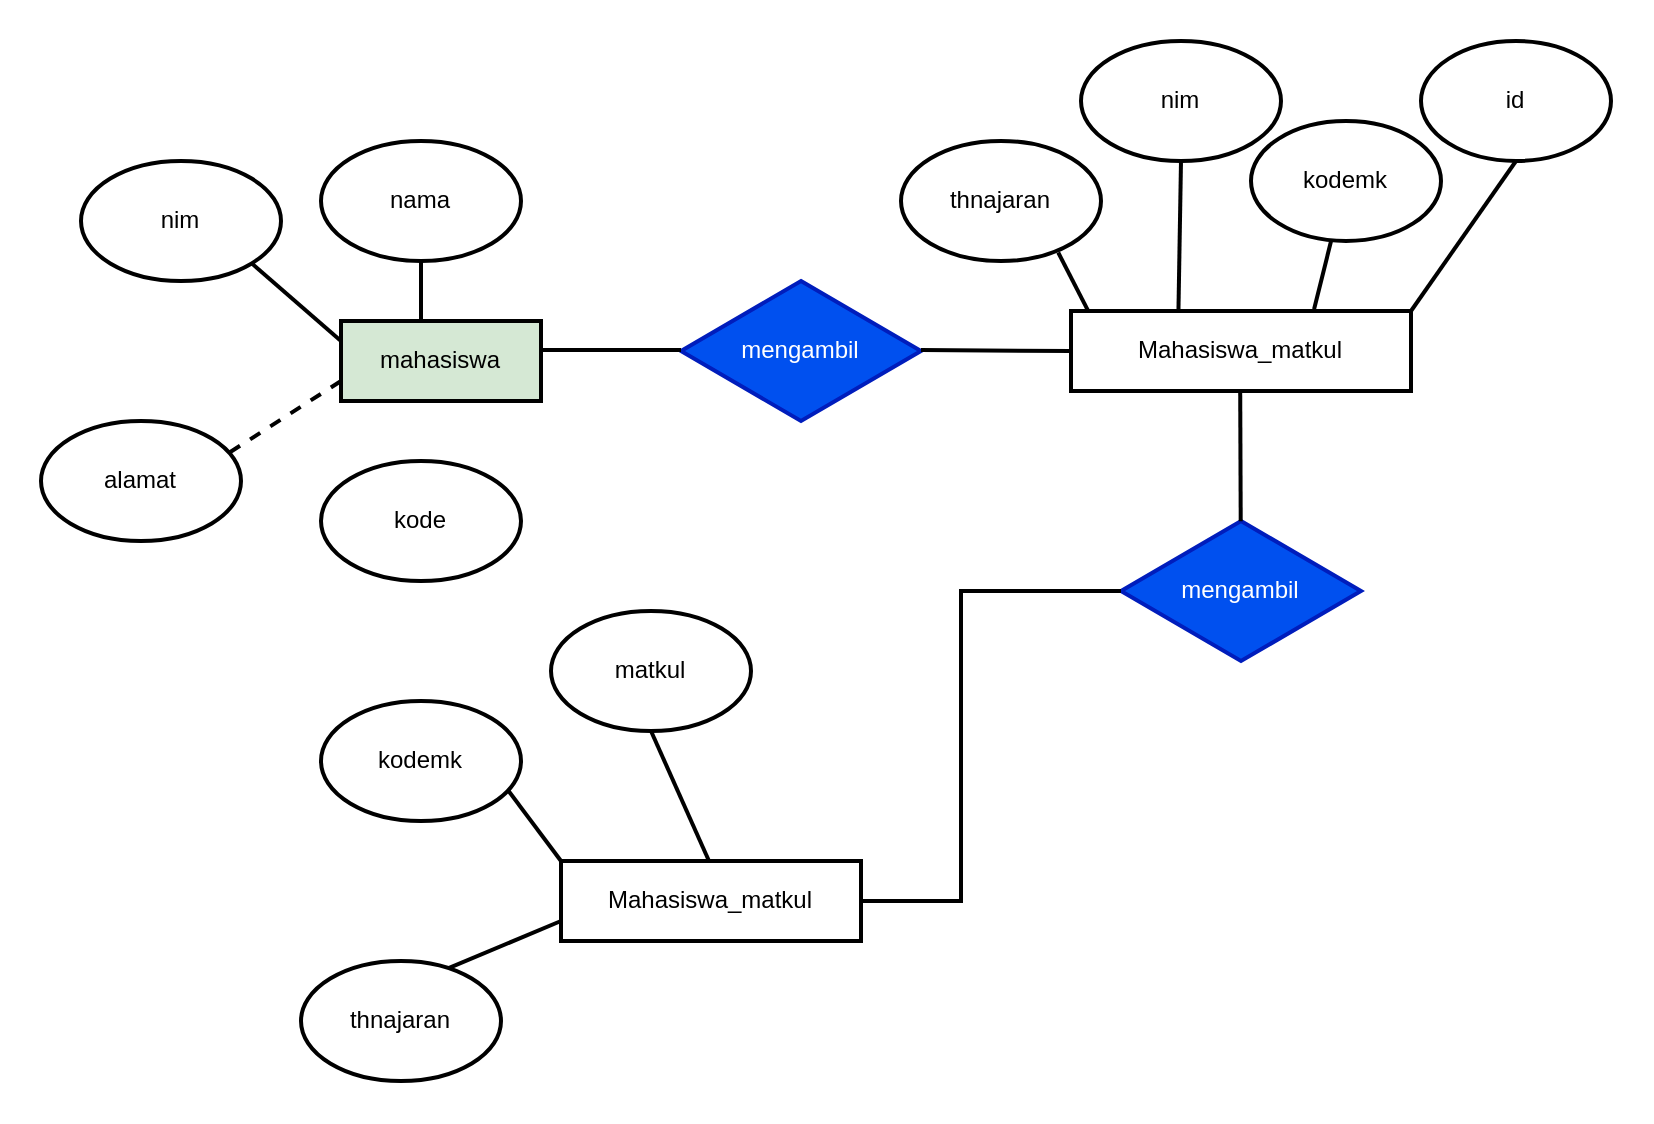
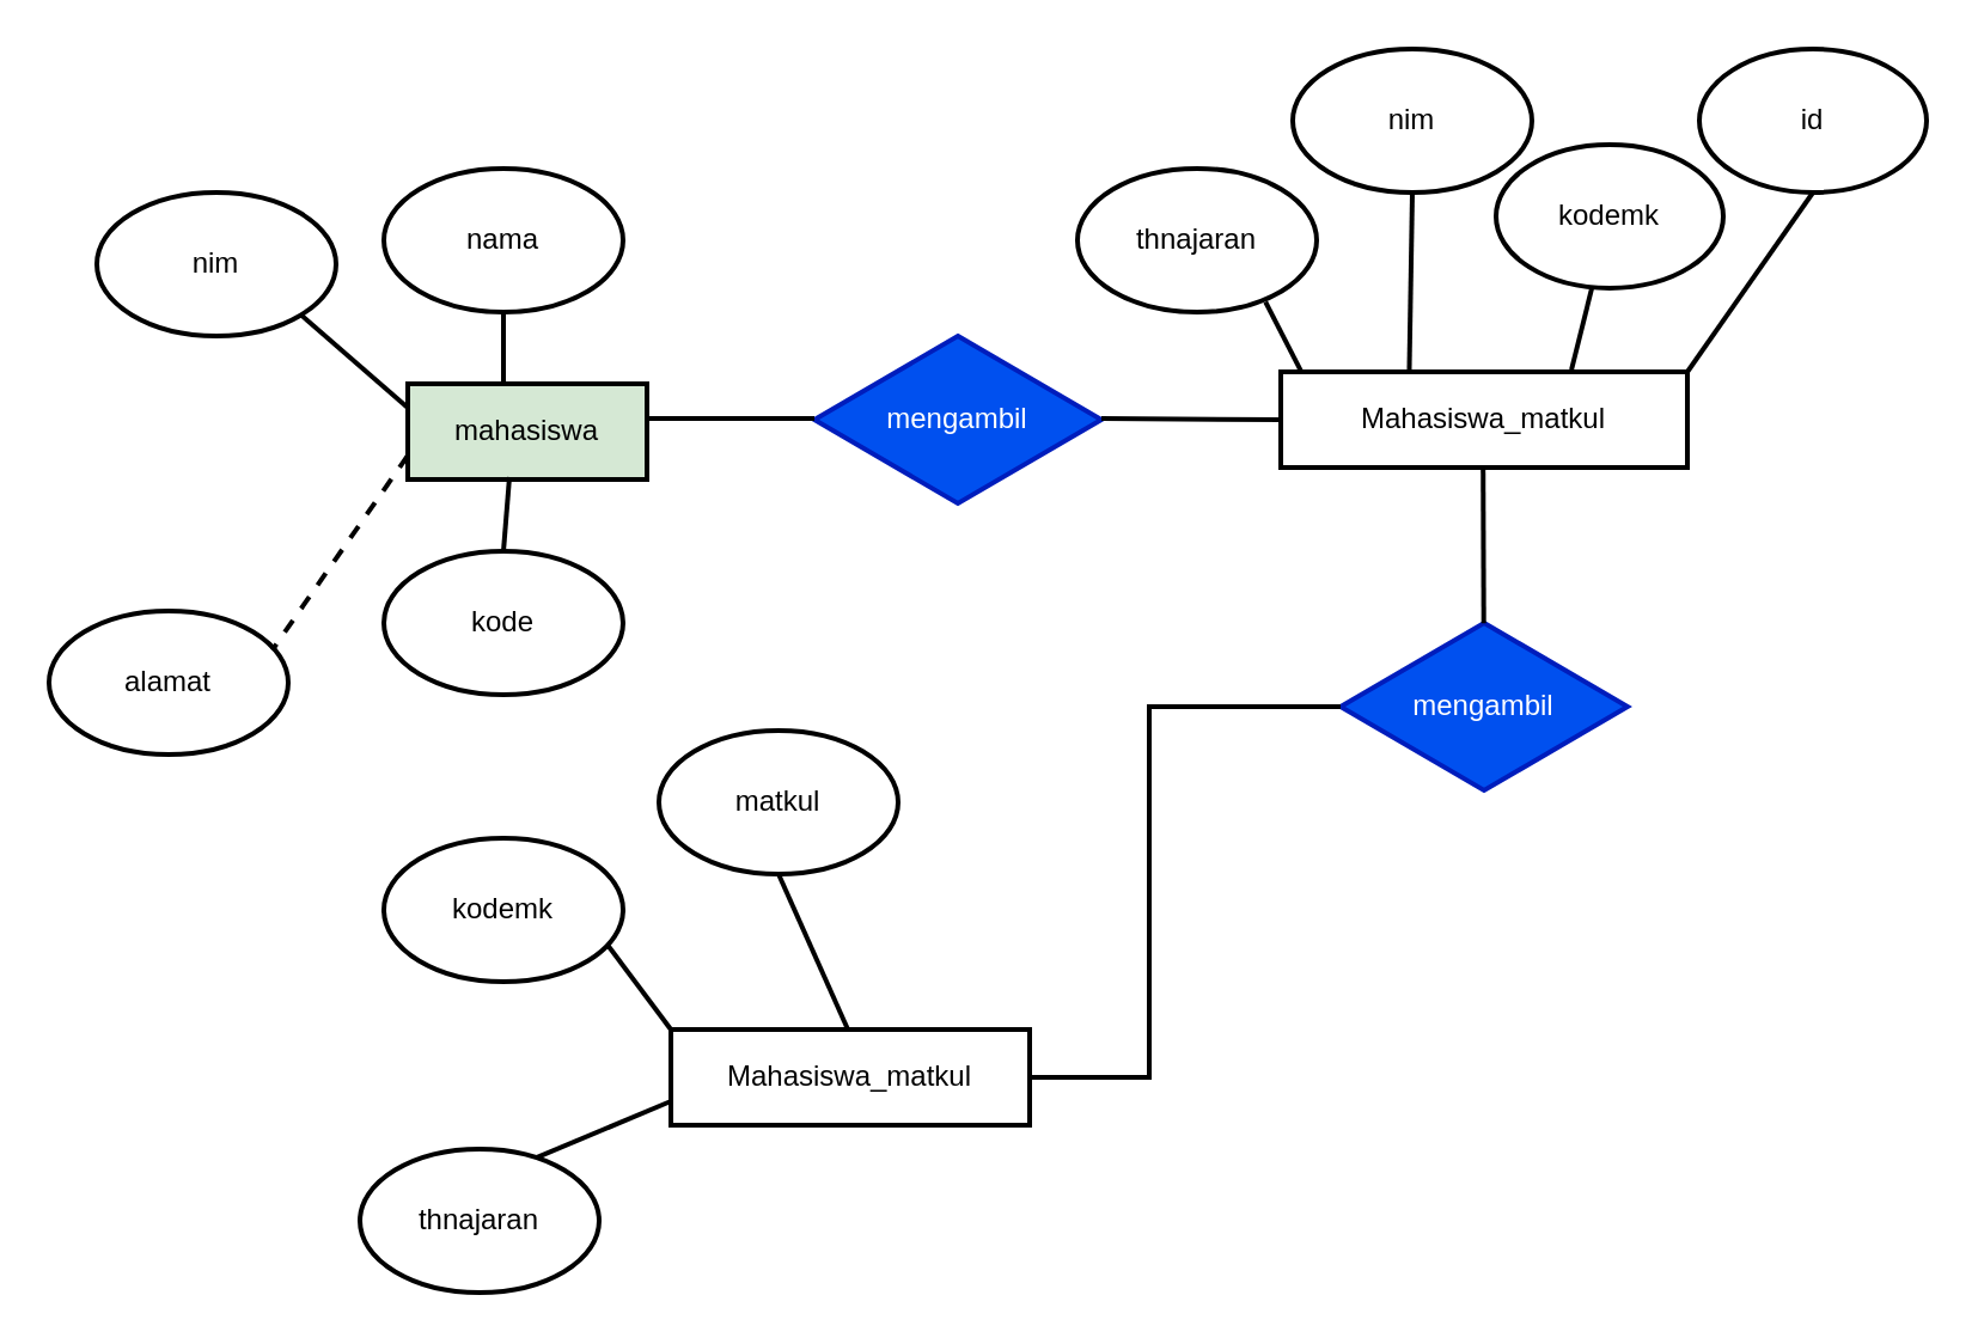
+ <mxCell id="9" value="" style="endArrow=none;html=1;rounded=0;entryX=0.425;entryY=0.975;entryDx=0;entryDy=0;entryPerimeter=0;exitX=0.5;exitY=0;exitDx=0;exitDy=0;exitPerimeter=0;strokeWidth=2;" edge="1" parent="1" source="4" target="6"><mxGeometry width="50" height="50" relative="1" as="geometry"><mxPoint x="229.5" y="240" as="sourcePoint" /><mxPoint x="229.5" y="210" as="targetPoint" /></mxGeometry></mxCell>
- <mxCell id="5" value="alamat" style="strokeWidth=2;html=1;shape=mxgraph.flowchart.start_1;whiteSpace=wrap;" vertex="1" parent="1"><mxGeometry x="20" y="210" width="100" height="60" as="geometry" /></mxCell>
+ <mxCell id="5" value="alamat" style="strokeWidth=2;html=1;shape=mxgraph.flowchart.start_1;whiteSpace=wrap;" vertex="1" parent="1"><mxGeometry x="20" y="255" width="100" height="60" as="geometry" /></mxCell>
